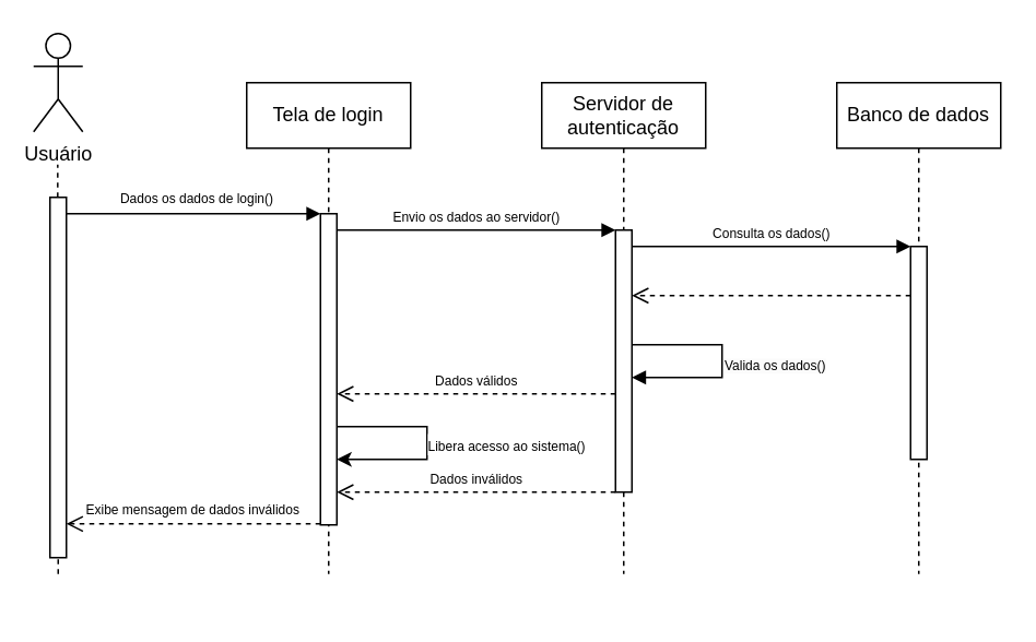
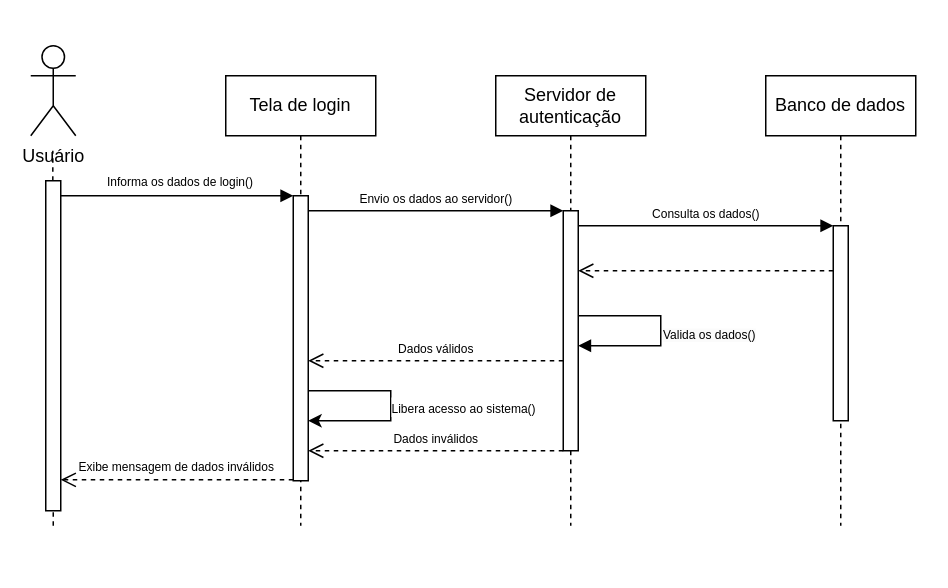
- <mxCell id="7" value="Usuário" style="shape=umlActor;verticalLabelPosition=bottom;verticalAlign=top;html=1;outlineConnect=0;" parent="1" vertex="1"><mxGeometry x="20" y="20" width="30" height="60" as="geometry" /></mxCell>
+ <mxCell id="7" value="Usuário" style="shape=umlActor;verticalLabelPosition=bottom;verticalAlign=top;html=1;outlineConnect=0;" parent="1" vertex="1"><mxGeometry x="20" y="30" width="30" height="60" as="geometry" /></mxCell>
- <mxCell id="13" value="&lt;font style=&quot;font-size: 8px;&quot;&gt;Dados os dados de login()&lt;/font&gt;" style="text;html=1;align=center;verticalAlign=middle;whiteSpace=wrap;rounded=0;" parent="1" vertex="1"><mxGeometry x="70" y="110" width="100" height="20" as="geometry" /></mxCell>
+ <mxCell id="13" value="&lt;font style=&quot;font-size: 8px;&quot;&gt;Informa os dados de login()&lt;/font&gt;" style="text;html=1;align=center;verticalAlign=middle;whiteSpace=wrap;rounded=0;" parent="1" vertex="1"><mxGeometry x="70" y="110" width="100" height="20" as="geometry" /></mxCell>
